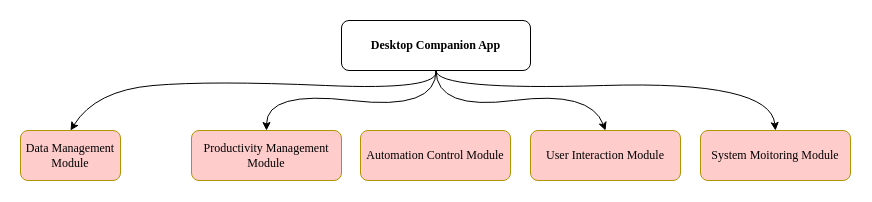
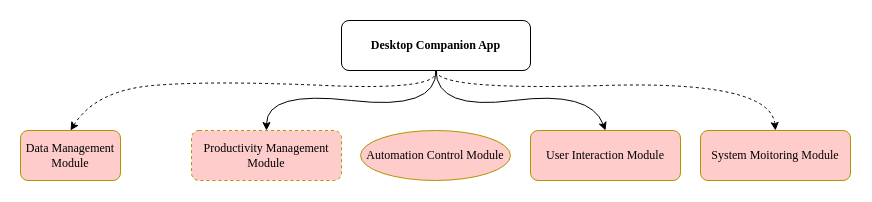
- <mxCell id="8" value="" style="curved=1;endArrow=classic;html=1;rounded=0;exitX=0.5;exitY=1;exitDx=0;exitDy=0;entryX=0.5;entryY=0;entryDx=0;entryDy=0;" edge="1" parent="1" source="2" target="6"><mxGeometry width="50" height="50" relative="1" as="geometry"><mxPoint x="370" y="390" as="sourcePoint" /><mxPoint x="420" y="340" as="targetPoint" /><Array as="points"><mxPoint x="440" y="90" /><mxPoint x="210" y="80" /><mxPoint x="95" y="90" /></Array></mxGeometry></mxCell>
+ <mxCell id="8" value="" style="curved=1;endArrow=classic;html=1;rounded=0;exitX=0.5;exitY=1;exitDx=0;exitDy=0;entryX=0.5;entryY=0;entryDx=0;entryDy=0;dashed=1;" edge="1" parent="1" source="2" target="6"><mxGeometry width="50" height="50" relative="1" as="geometry"><mxPoint x="370" y="390" as="sourcePoint" /><mxPoint x="420" y="340" as="targetPoint" /><Array as="points"><mxPoint x="440" y="90" /><mxPoint x="210" y="80" /><mxPoint x="95" y="90" /></Array></mxGeometry></mxCell>
- <mxCell id="9" value="" style="curved=1;endArrow=classic;html=1;rounded=0;exitX=0.5;exitY=1;exitDx=0;exitDy=0;entryX=0.5;entryY=0;entryDx=0;entryDy=0;" edge="1" parent="1" source="2" target="4"><mxGeometry width="50" height="50" relative="1" as="geometry"><mxPoint x="761" y="300" as="sourcePoint" /><mxPoint x="420" y="360" as="targetPoint" /><Array as="points"><mxPoint x="436" y="90" /><mxPoint x="770" y="80" /></Array></mxGeometry></mxCell>
+ <mxCell id="9" value="" style="curved=1;endArrow=classic;html=1;rounded=0;exitX=0.5;exitY=1;exitDx=0;exitDy=0;entryX=0.5;entryY=0;entryDx=0;entryDy=0;dashed=1;" edge="1" parent="1" source="2" target="4"><mxGeometry width="50" height="50" relative="1" as="geometry"><mxPoint x="761" y="300" as="sourcePoint" /><mxPoint x="420" y="360" as="targetPoint" /><Array as="points"><mxPoint x="436" y="90" /><mxPoint x="770" y="80" /></Array></mxGeometry></mxCell>
- <mxCell id="7" value="&lt;font data-font-src=&quot;https://fonts.googleapis.com/css?family=Montserrat&quot; face=&quot;Montserrat&quot;&gt;&lt;span style=&quot;color: light-dark(rgb(0, 0, 0), rgb(0, 0, 0));&quot;&gt;Productivity Management Module&lt;/span&gt;&lt;/font&gt;" style="rounded=1;whiteSpace=wrap;html=1;fillColor=light-dark(#FFCCCC,#CCFFFF);strokeColor=#B09500;fontColor=#000000;" vertex="1" parent="1"><mxGeometry x="191" y="130" width="150" height="50" as="geometry" /></mxCell>
+ <mxCell id="7" value="&lt;font data-font-src=&quot;https://fonts.googleapis.com/css?family=Montserrat&quot; face=&quot;Montserrat&quot;&gt;&lt;span style=&quot;color: light-dark(rgb(0, 0, 0), rgb(0, 0, 0));&quot;&gt;Productivity Management Module&lt;/span&gt;&lt;/font&gt;" style="rounded=1;whiteSpace=wrap;html=1;fillColor=light-dark(#FFCCCC,#CCFFFF);strokeColor=#B09500;fontColor=#000000;dashed=1;" vertex="1" parent="1"><mxGeometry x="191" y="130" width="150" height="50" as="geometry" /></mxCell>
- <mxCell id="5" value="&lt;font data-font-src=&quot;https://fonts.googleapis.com/css?family=Montserrat&quot; face=&quot;Montserrat&quot;&gt;&lt;span style=&quot;color: light-dark(rgb(0, 0, 0), rgb(0, 0, 0));&quot;&gt;Automation Control Module&lt;/span&gt;&lt;/font&gt;" style="rounded=1;whiteSpace=wrap;html=1;fillColor=light-dark(#FFCCCC,#E6FFCC);strokeColor=#B09500;fontColor=#000000;" vertex="1" parent="1"><mxGeometry x="360" y="130" width="150" height="50" as="geometry" /></mxCell>
+ <mxCell id="5" value="&lt;font data-font-src=&quot;https://fonts.googleapis.com/css?family=Montserrat&quot; face=&quot;Montserrat&quot;&gt;&lt;span style=&quot;color: light-dark(rgb(0, 0, 0), rgb(0, 0, 0));&quot;&gt;Automation Control Module&lt;/span&gt;&lt;/font&gt;" style="ellipse;whiteSpace=wrap;html=1;fillColor=light-dark(#FFCCCC,#E6FFCC);strokeColor=#B09500;fontColor=#000000;" vertex="1" parent="1"><mxGeometry x="360" y="130" width="150" height="50" as="geometry" /></mxCell>
